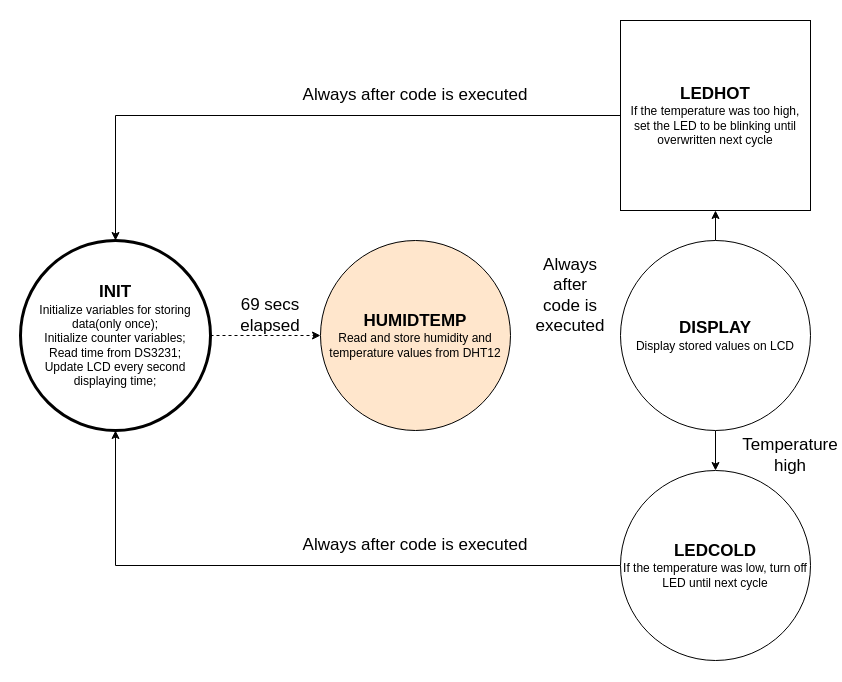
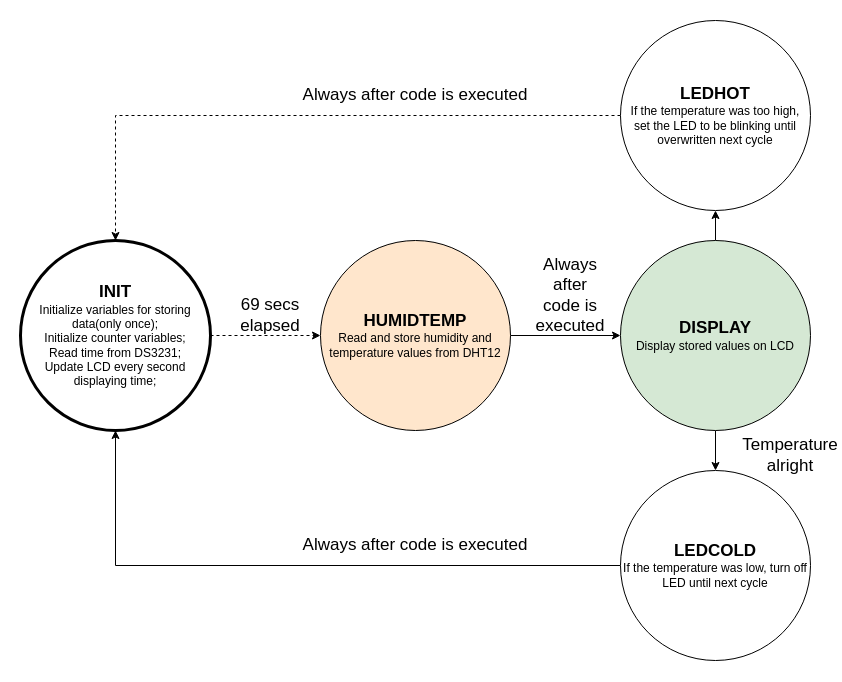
- <mxCell id="11" style="edgeStyle=orthogonalEdgeStyle;rounded=0;orthogonalLoop=1;jettySize=auto;html=1;fontSize=17;" edge="1" parent="1" source="12" target="3"><mxGeometry relative="1" as="geometry" /></mxCell>
+ <mxCell id="11" style="edgeStyle=orthogonalEdgeStyle;rounded=0;orthogonalLoop=1;jettySize=auto;html=1;fontSize=17;dashed=1;" edge="1" parent="1" source="12" target="3"><mxGeometry relative="1" as="geometry" /></mxCell>
- <mxCell id="12" value="&lt;span style=&quot;font-size: 17px&quot;&gt;&lt;b&gt;LEDHOT&lt;/b&gt;&lt;/span&gt;&lt;br&gt;If the temperature was too high, set the LED to be blinking until overwritten next cycle" style="whiteSpace=wrap;html=1;aspect=fixed;strokeWidth=1;rounded=0;" vertex="1" parent="1"><mxGeometry x="620" y="20" width="190" height="190" as="geometry" /></mxCell>
+ <mxCell id="12" value="&lt;span style=&quot;font-size: 17px&quot;&gt;&lt;b&gt;LEDHOT&lt;/b&gt;&lt;/span&gt;&lt;br&gt;If the temperature was too high, set the LED to be blinking until overwritten next cycle" style="ellipse;whiteSpace=wrap;html=1;aspect=fixed;strokeWidth=1;" vertex="1" parent="1"><mxGeometry x="620" y="20" width="190" height="190" as="geometry" /></mxCell>
+ <mxCell id="4" style="edgeStyle=orthogonalEdgeStyle;rounded=0;orthogonalLoop=1;jettySize=auto;html=1;fontSize=17;" edge="1" parent="1" source="5" target="8"><mxGeometry relative="1" as="geometry" /></mxCell>
- <mxCell id="8" value="&lt;span style=&quot;font-size: 17px&quot;&gt;&lt;b&gt;DISPLAY&lt;/b&gt;&lt;/span&gt;&lt;br&gt;Display stored values on LCD" style="ellipse;whiteSpace=wrap;html=1;aspect=fixed;strokeWidth=1;" vertex="1" parent="1"><mxGeometry x="620" y="240" width="190" height="190" as="geometry" /></mxCell>
+ <mxCell id="8" value="&lt;span style=&quot;font-size: 17px&quot;&gt;&lt;b&gt;DISPLAY&lt;/b&gt;&lt;/span&gt;&lt;br&gt;Display stored values on LCD" style="ellipse;whiteSpace=wrap;html=1;aspect=fixed;strokeWidth=1;fillColor=#d5e8d4;" vertex="1" parent="1"><mxGeometry x="620" y="240" width="190" height="190" as="geometry" /></mxCell>
- <mxCell id="15" value="Temperature high" style="text;html=1;strokeColor=none;fillColor=none;align=center;verticalAlign=middle;whiteSpace=wrap;rounded=0;fontSize=17;" vertex="1" parent="1"><mxGeometry x="760" y="440" width="60" height="30" as="geometry" /></mxCell>
+ <mxCell id="15" value="Temperature alright" style="text;html=1;strokeColor=none;fillColor=none;align=center;verticalAlign=middle;whiteSpace=wrap;rounded=0;fontSize=17;" vertex="1" parent="1"><mxGeometry x="760" y="440" width="60" height="30" as="geometry" /></mxCell>
